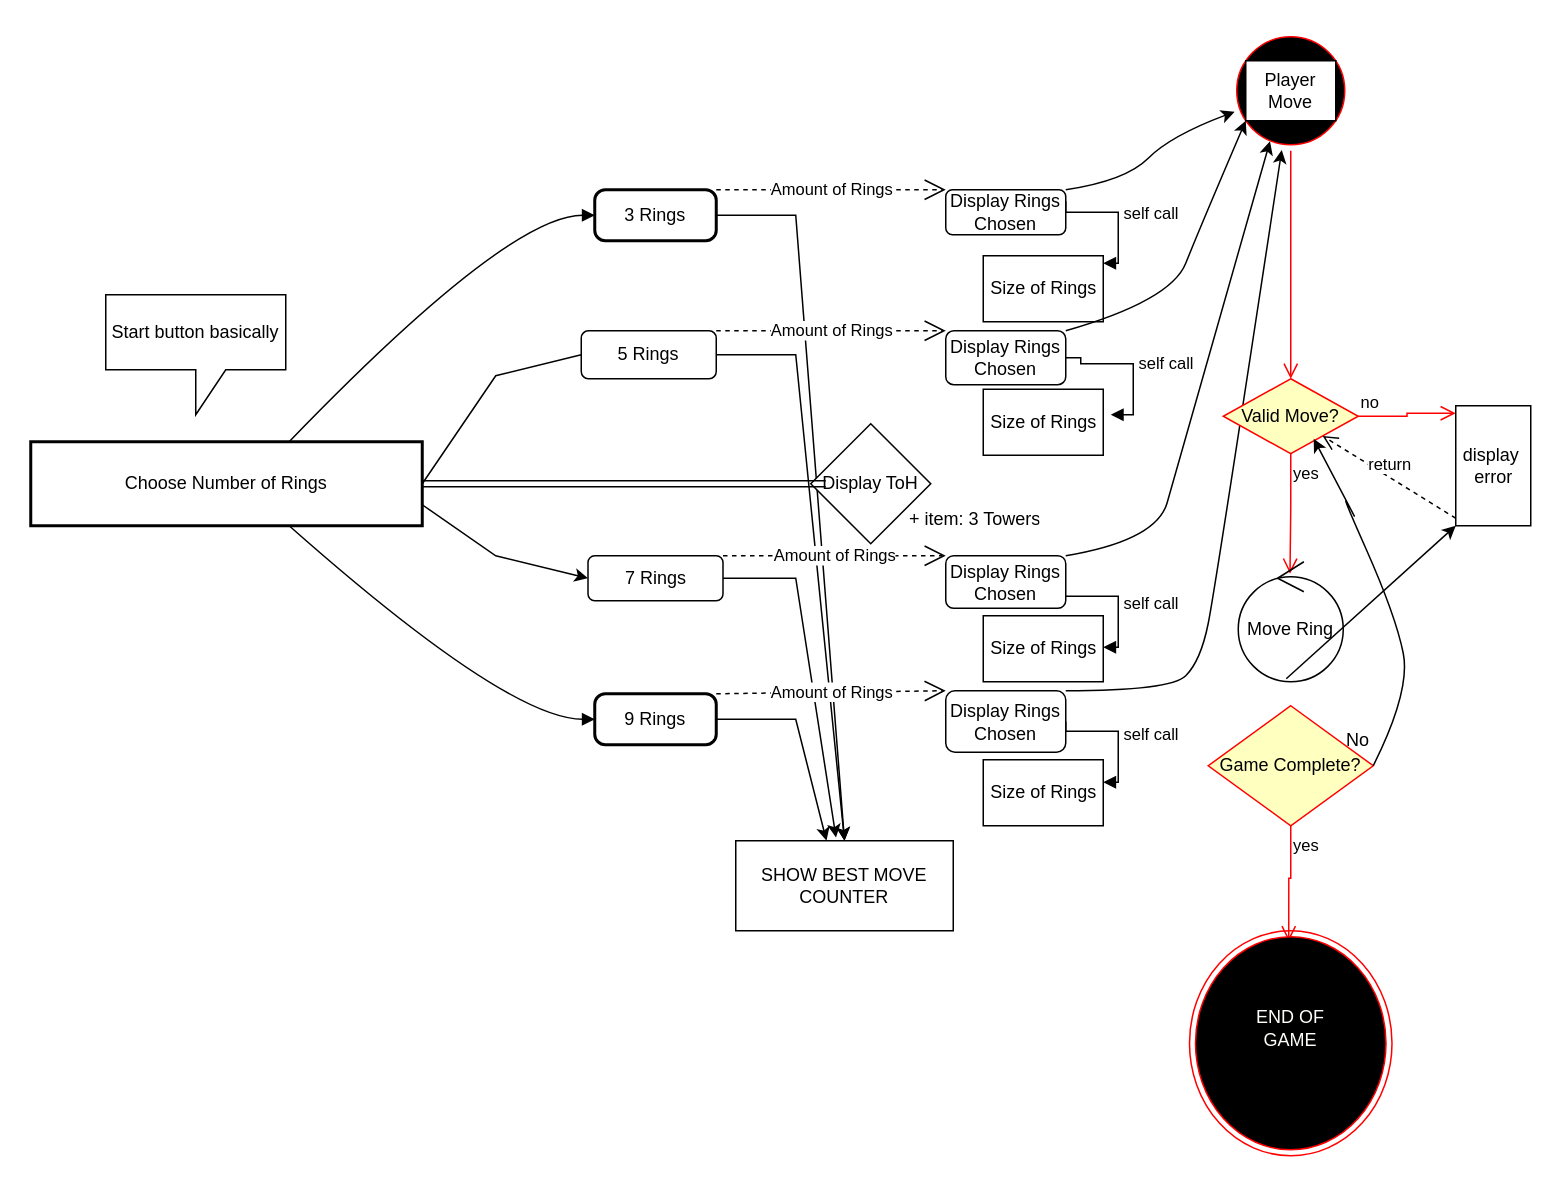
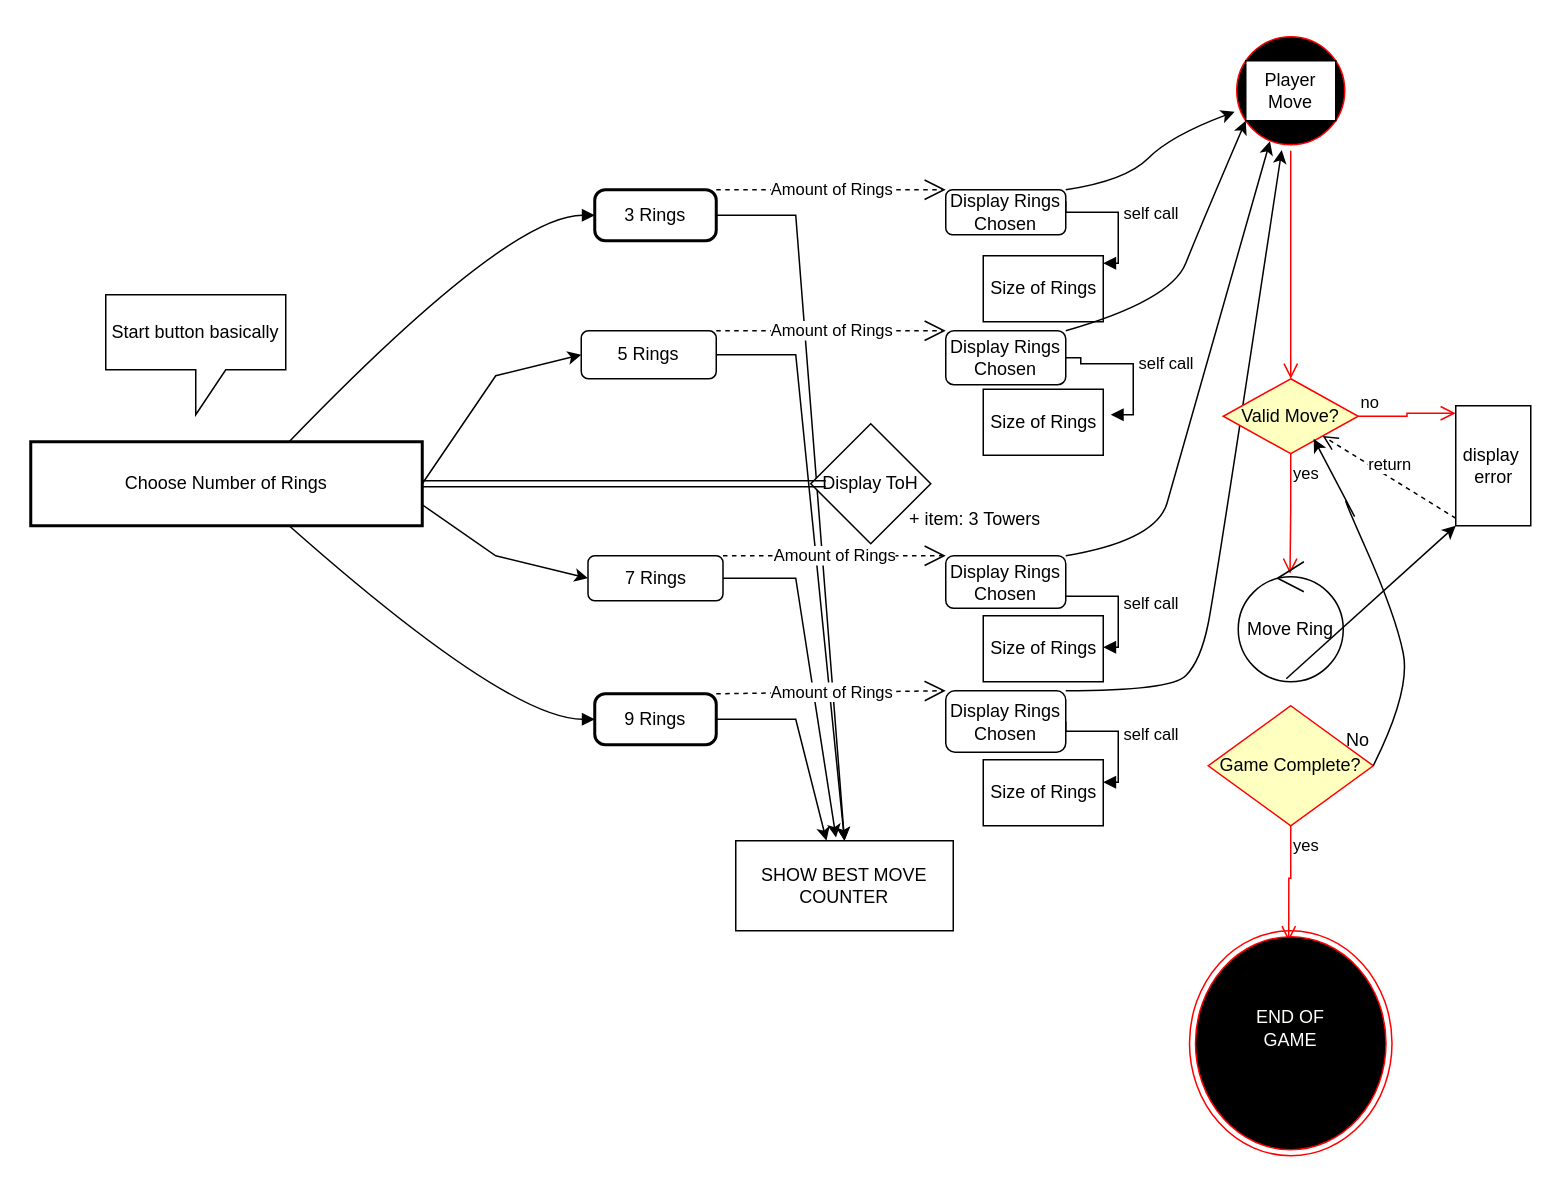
- <mxCell id="8" value="" style="endArrow=none;html=1;rounded=0;exitX=1;exitY=0.5;exitDx=0;exitDy=0;entryX=0;entryY=0.5;entryDx=0;entryDy=0;" edge="1" parent="1" source="2" target="7"><mxGeometry relative="1" as="geometry"><mxPoint x="480" y="350" as="sourcePoint" /><mxPoint x="580" y="350" as="targetPoint" /><Array as="points"><mxPoint x="330" y="250" /></Array></mxGeometry></mxCell>
+ <mxCell id="8" value="" style="endArrow=classic;html=1;rounded=0;exitX=1;exitY=0.5;exitDx=0;exitDy=0;entryX=0;entryY=0.5;entryDx=0;entryDy=0;" edge="1" parent="1" source="2" target="7"><mxGeometry relative="1" as="geometry"><mxPoint x="480" y="350" as="sourcePoint" /><mxPoint x="580" y="350" as="targetPoint" /><Array as="points"><mxPoint x="330" y="250" /></Array></mxGeometry></mxCell>
